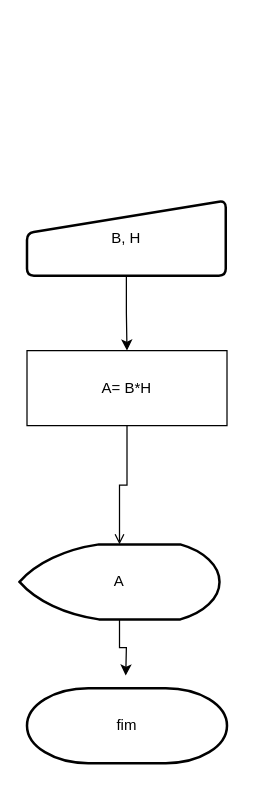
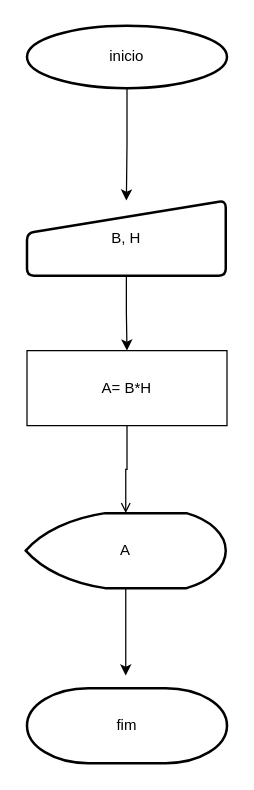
+ <mxCell id="3" value="inicio" style="strokeWidth=2;html=1;shape=mxgraph.flowchart.start_1;whiteSpace=wrap;labelBackgroundColor=none;" vertex="1" parent="1"><mxGeometry x="21" y="20" width="160" height="50" as="geometry" /></mxCell>
+ <mxCell id="2" style="edgeStyle=orthogonalEdgeStyle;rounded=0;orthogonalLoop=1;jettySize=auto;html=1;exitX=0.5;exitY=1;exitDx=0;exitDy=0;exitPerimeter=0;entryX=0.5;entryY=0;entryDx=0;entryDy=0;" edge="1" parent="1" source="3" target="5"><mxGeometry relative="1" as="geometry" /></mxCell>
- <mxCell id="9" value="A" style="strokeWidth=2;html=1;shape=mxgraph.flowchart.display;whiteSpace=wrap;labelBackgroundColor=none;" vertex="1" parent="1"><mxGeometry x="15" y="435" width="160" height="60" as="geometry" /></mxCell>
+ <mxCell id="9" value="A" style="strokeWidth=2;html=1;shape=mxgraph.flowchart.display;whiteSpace=wrap;labelBackgroundColor=none;" vertex="1" parent="1"><mxGeometry x="20" y="410" width="160" height="60" as="geometry" /></mxCell>
